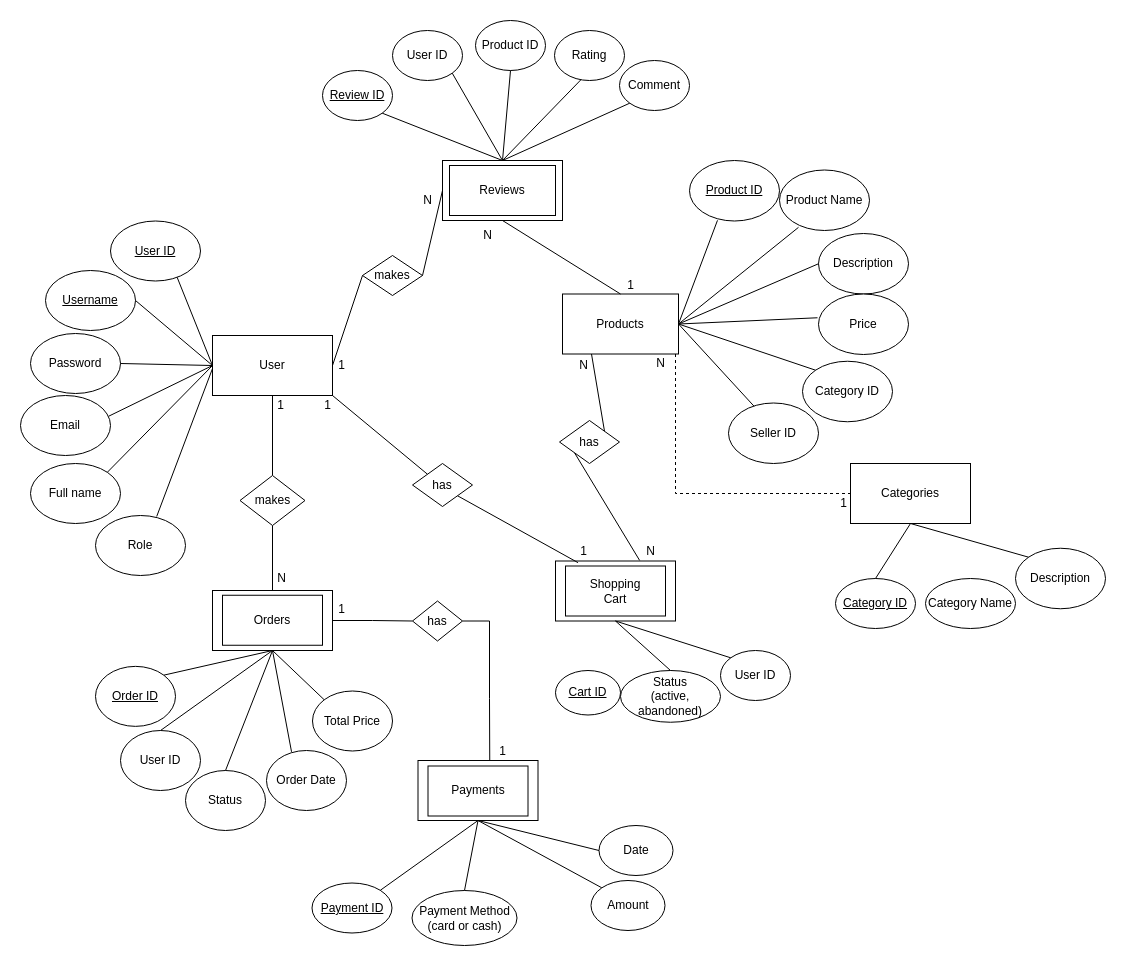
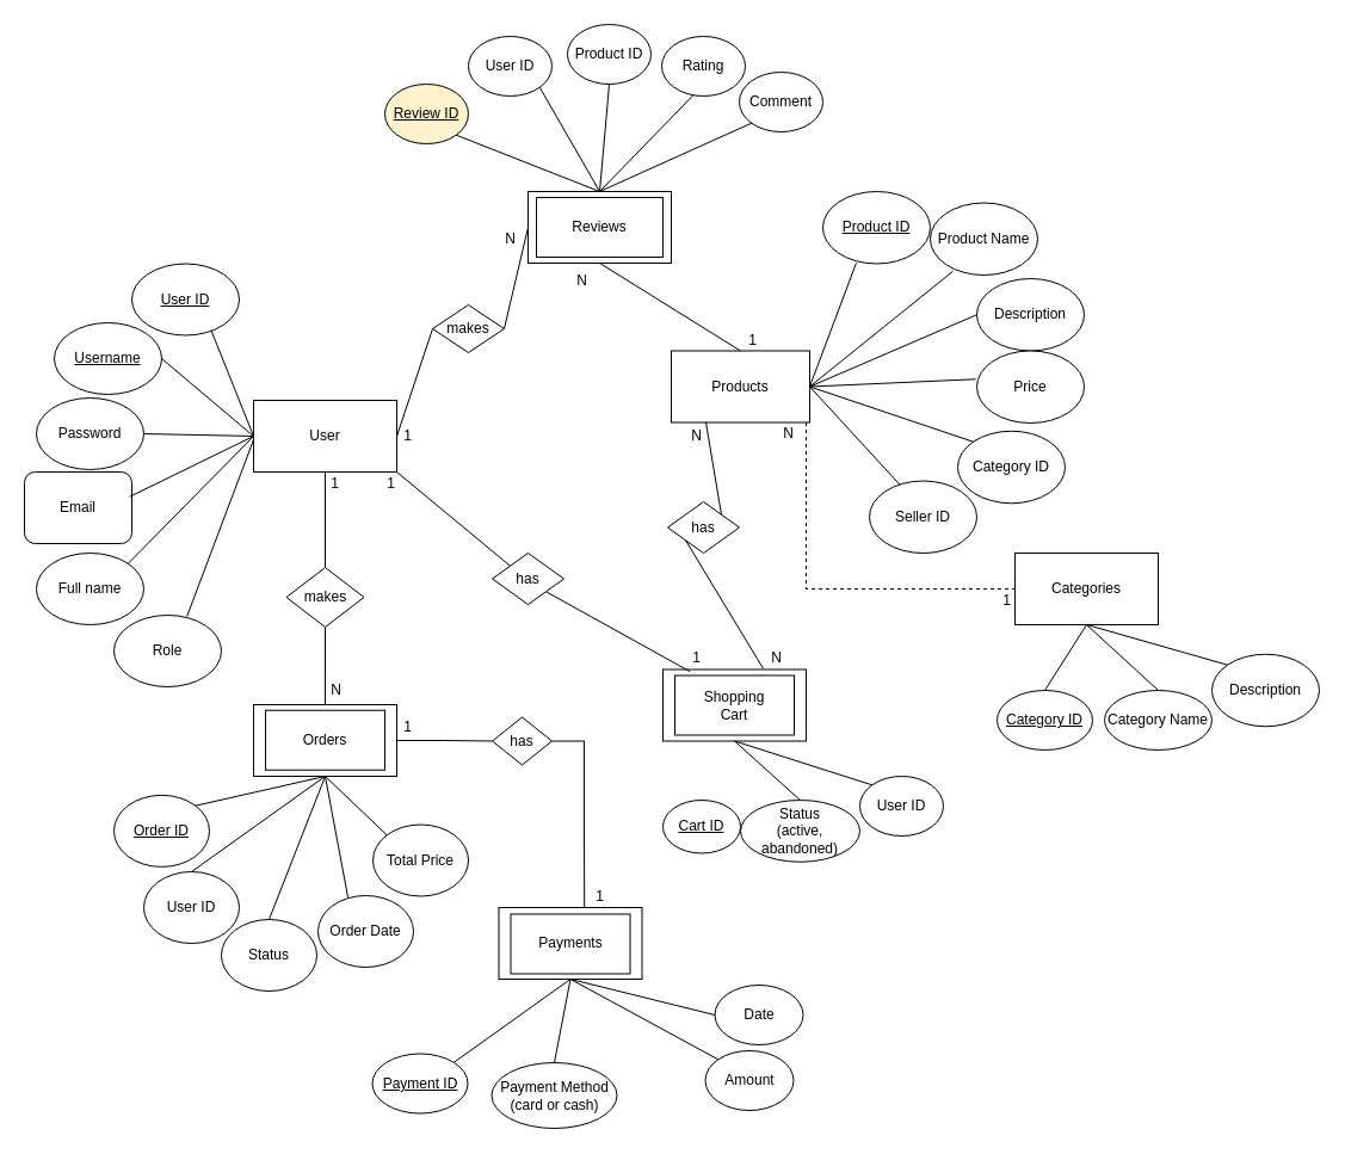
- <mxCell id="74" value="&lt;u&gt;Review ID&lt;/u&gt;" style="ellipse;whiteSpace=wrap;html=1;" vertex="1" parent="1"><mxGeometry x="322" y="70" width="70" height="50" as="geometry" /></mxCell>
+ <mxCell id="74" value="&lt;u&gt;Review ID&lt;/u&gt;" style="ellipse;whiteSpace=wrap;html=1;fillColor=#fff2cc;" vertex="1" parent="1"><mxGeometry x="322" y="70" width="70" height="50" as="geometry" /></mxCell>
- <mxCell id="41" value="Email" style="ellipse;whiteSpace=wrap;html=1;" vertex="1" parent="1"><mxGeometry x="20" y="395" width="90" height="60" as="geometry" /></mxCell>
+ <mxCell id="41" value="Email" style="whiteSpace=wrap;html=1;rounded=1;" vertex="1" parent="1"><mxGeometry x="20" y="395" width="90" height="60" as="geometry" /></mxCell>
+ <mxCell id="69" value="" style="endArrow=none;html=1;rounded=0;entryX=0.5;entryY=1;entryDx=0;entryDy=0;exitX=0.5;exitY=0;exitDx=0;exitDy=0;" edge="1" parent="1" source="67" target="10"><mxGeometry width="50" height="50" relative="1" as="geometry"><mxPoint x="855" y="608" as="sourcePoint" /><mxPoint x="905" y="558" as="targetPoint" /></mxGeometry></mxCell>
